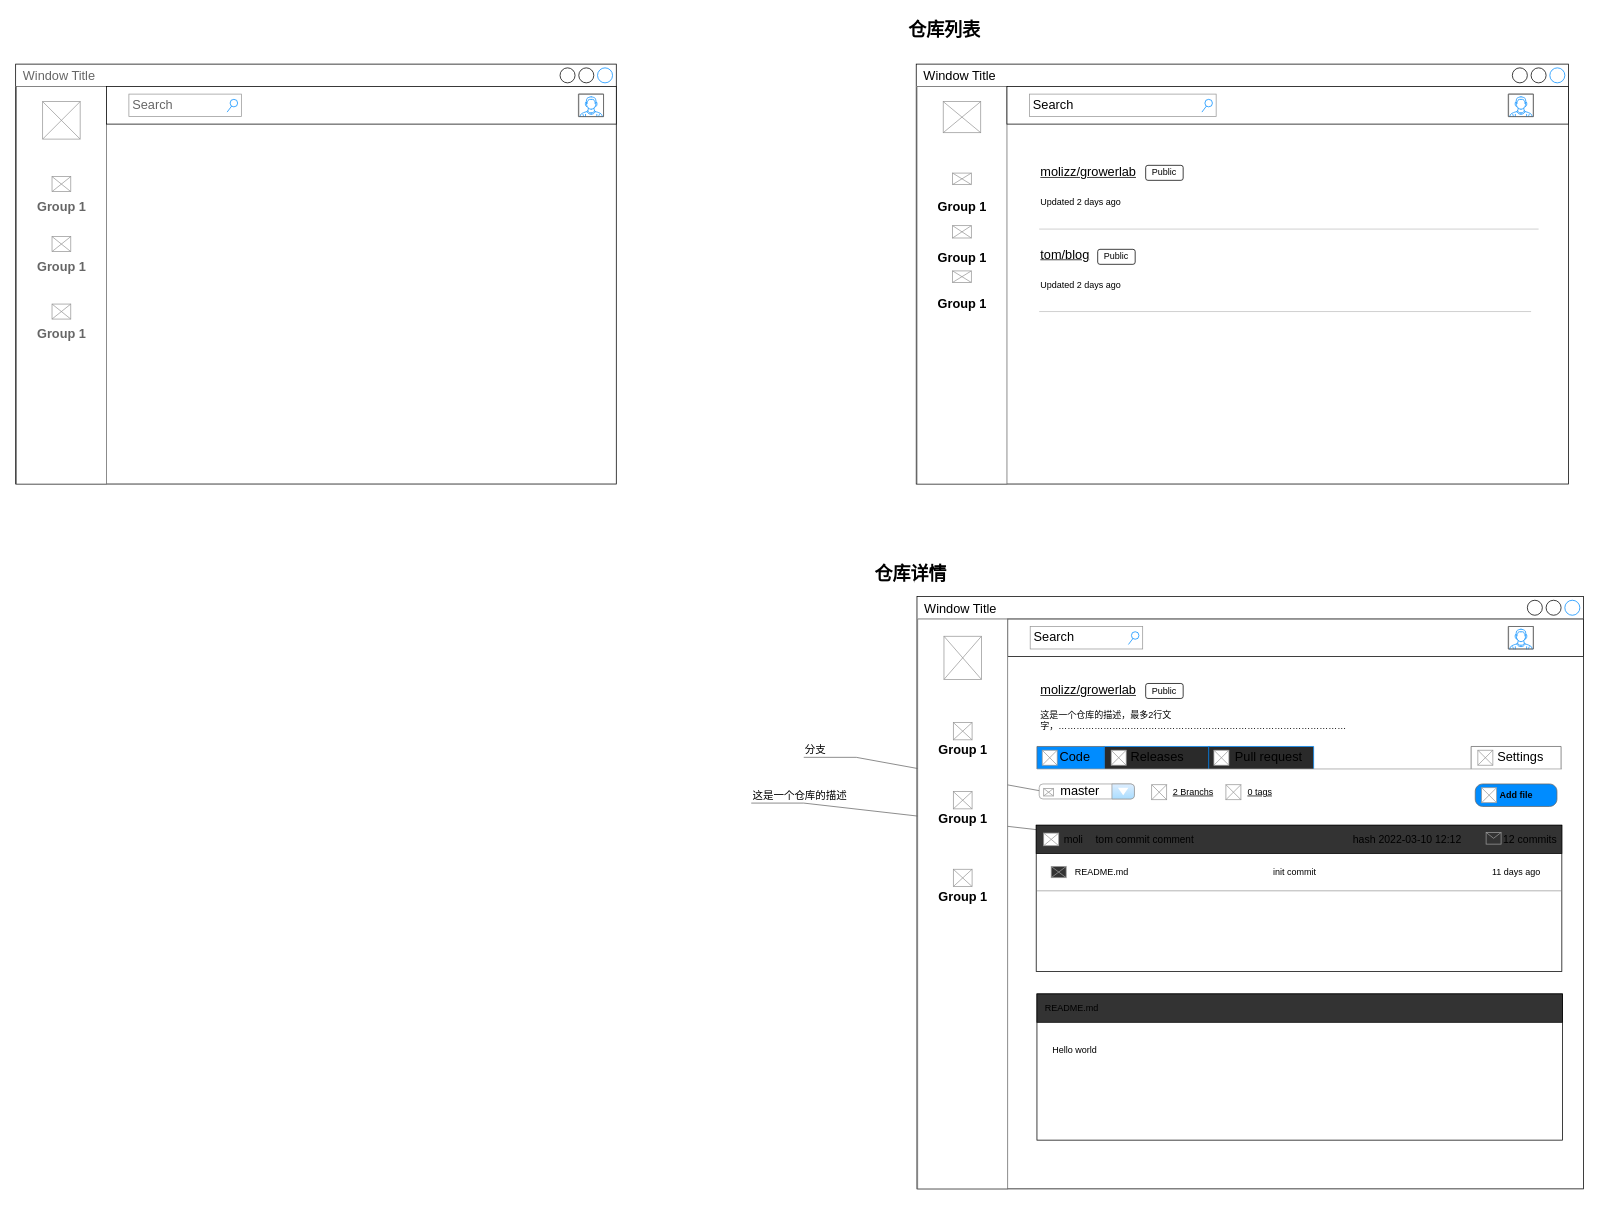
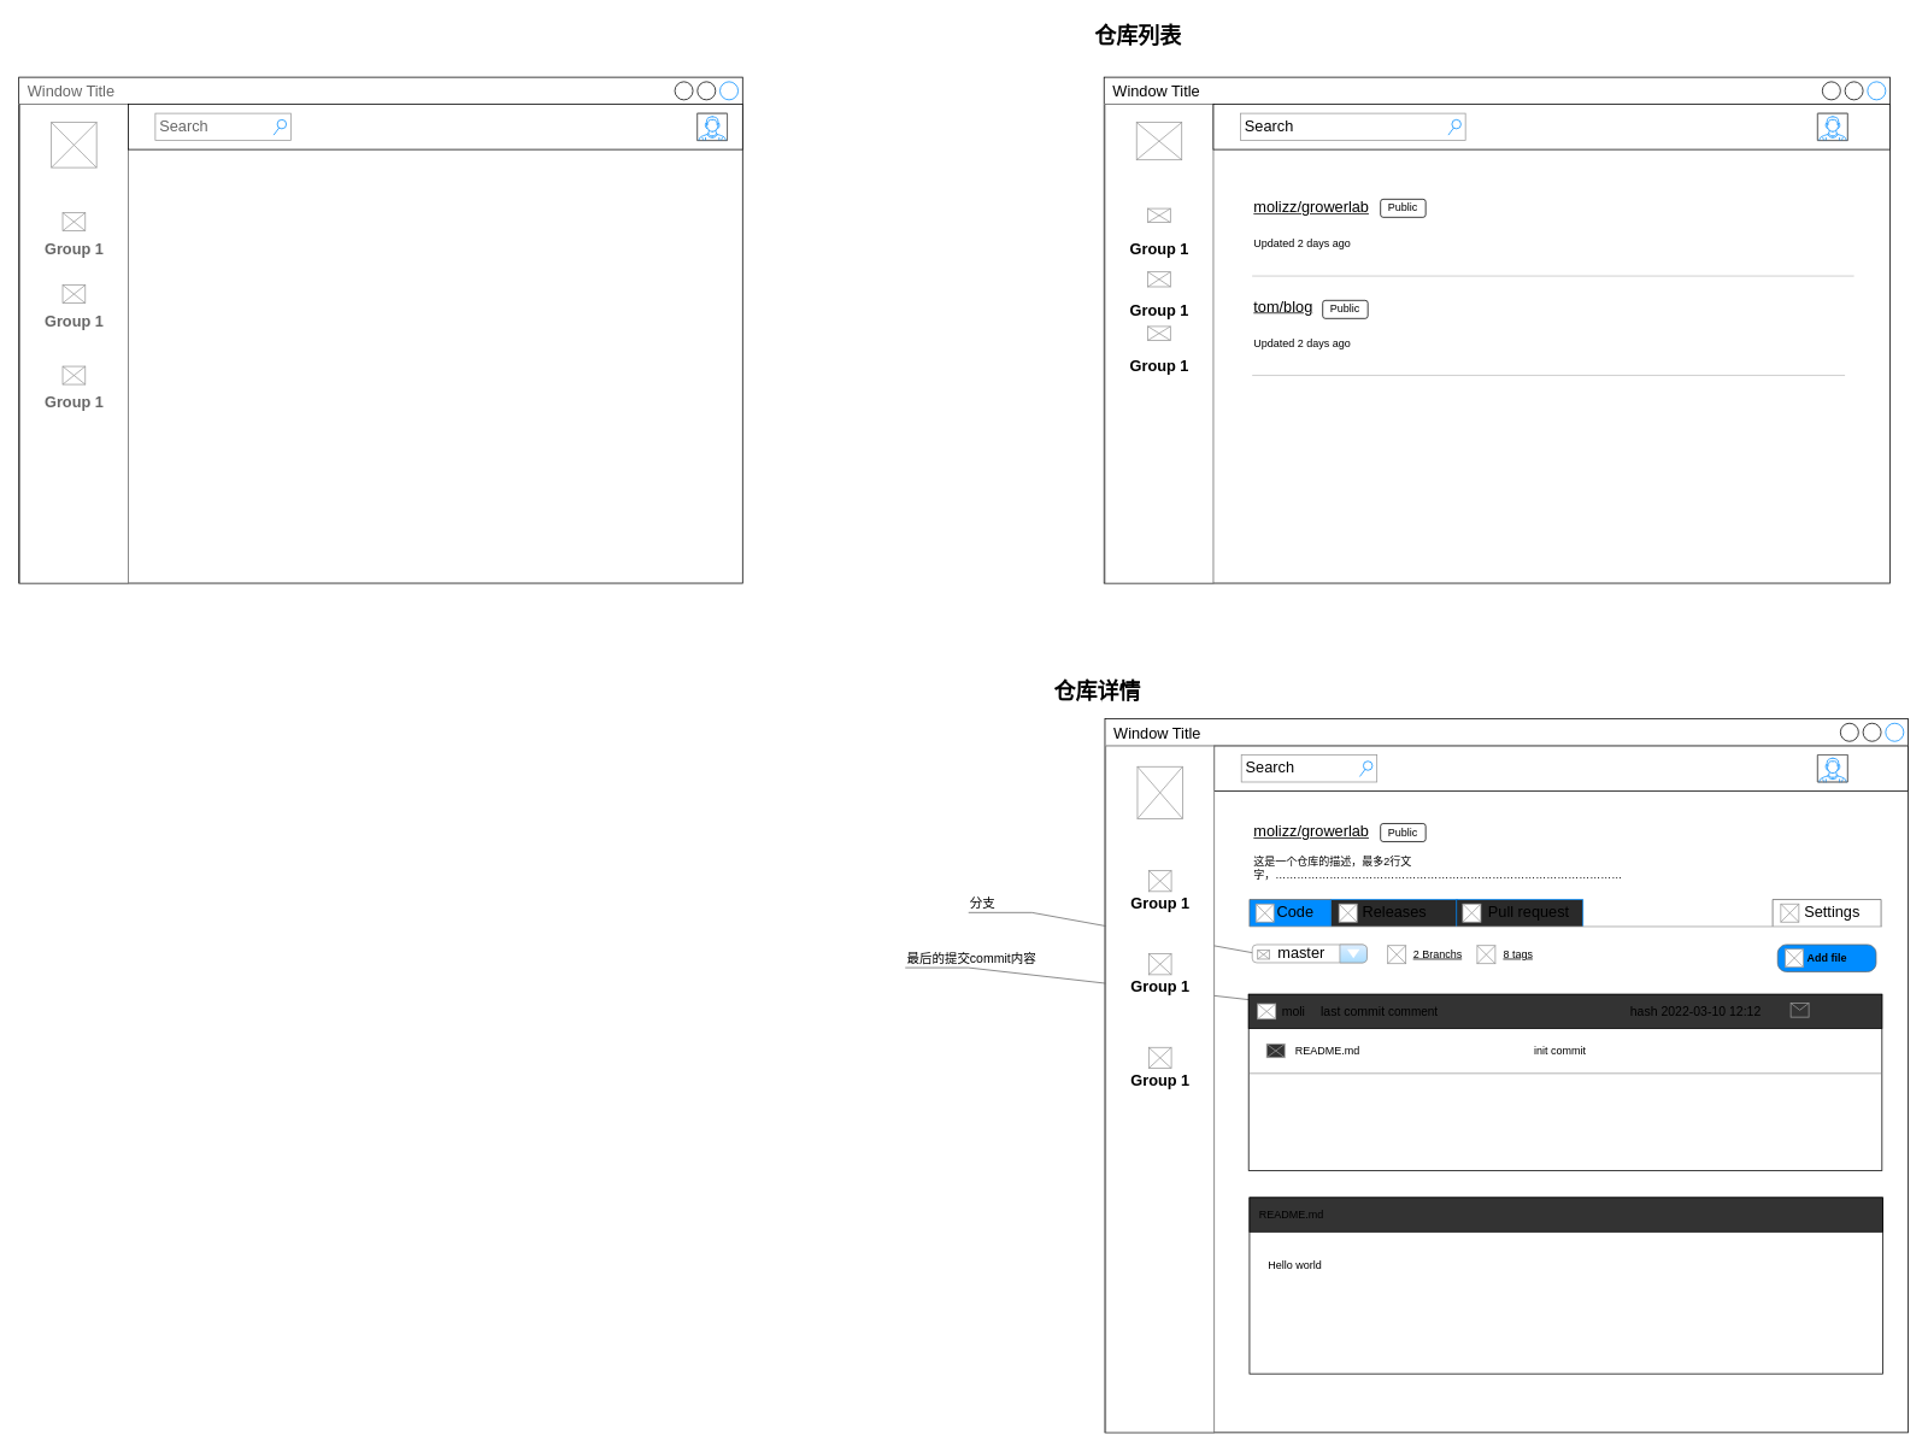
- <mxCell id="73" value="0 tags" style="shape=rectangle;strokeColor=none;fillColor=none;linkText=;fontSize=12;fontColor=default;fontStyle=4;html=1;align=center;" parent="72" vertex="1"><mxGeometry width="106" height="30" as="geometry" /></mxCell>
+ <mxCell id="73" value="8 tags" style="shape=rectangle;strokeColor=none;fillColor=none;linkText=;fontSize=12;fontColor=default;fontStyle=4;html=1;align=center;" parent="72" vertex="1"><mxGeometry width="106" height="30" as="geometry" /></mxCell>
- <mxCell id="52" value="这是一个仓库的描述" style="strokeWidth=1;shadow=0;dashed=0;align=center;html=1;shape=mxgraph.mockup.text.callout;linkText=;textSize=17;textColor=#666666;callDir=NW;callStyle=line;fontSize=14;fontColor=default;align=left;verticalAlign=top;strokeColor=#666666;fillColor=#333333;" parent="1" vertex="1"><mxGeometry x="1001" y="1045" width="460" height="70" as="geometry" /></mxCell>
+ <mxCell id="52" value="最后的提交commit内容" style="strokeWidth=1;shadow=0;dashed=0;align=center;html=1;shape=mxgraph.mockup.text.callout;linkText=;textSize=17;textColor=#666666;callDir=NW;callStyle=line;fontSize=14;fontColor=default;align=left;verticalAlign=top;strokeColor=#666666;fillColor=#333333;" parent="1" vertex="1"><mxGeometry x="1001" y="1045" width="460" height="70" as="geometry" /></mxCell>
- <mxCell id="93" value="tom commit&amp;nbsp;&lt;span style=&quot;font-family: &amp;quot;helvetica&amp;quot; , &amp;quot;lucida grande&amp;quot; , &amp;quot;lucida&amp;quot; , &amp;quot;verdana&amp;quot; , sans-serif ; font-size: 13.333px&quot;&gt;comment&lt;/span&gt;" style="text;html=1;strokeColor=none;fillColor=none;align=center;verticalAlign=middle;whiteSpace=wrap;rounded=0;fontSize=14;fontColor=default;" parent="1" vertex="1"><mxGeometry x="1441" y="1106.31" width="170" height="25.238" as="geometry" /></mxCell>
+ <mxCell id="93" value="last commit&amp;nbsp;&lt;span style=&quot;font-family: &amp;quot;helvetica&amp;quot; , &amp;quot;lucida grande&amp;quot; , &amp;quot;lucida&amp;quot; , &amp;quot;verdana&amp;quot; , sans-serif ; font-size: 13.333px&quot;&gt;comment&lt;/span&gt;" style="text;html=1;strokeColor=none;fillColor=none;align=center;verticalAlign=middle;whiteSpace=wrap;rounded=0;fontSize=14;fontColor=default;" parent="1" vertex="1"><mxGeometry x="1441" y="1106.31" width="170" height="25.238" as="geometry" /></mxCell>
- <mxCell id="96" value="12 commits" style="text;html=1;strokeColor=none;fillColor=none;align=left;verticalAlign=middle;whiteSpace=wrap;rounded=0;fontSize=14;fontColor=default;" parent="1" vertex="1"><mxGeometry x="2002" y="1106.31" width="80" height="25.238" as="geometry" /></mxCell>
- <mxCell id="101" value="11 days ago" style="text;html=1;strokeColor=none;fillColor=none;align=center;verticalAlign=middle;whiteSpace=wrap;rounded=0;fontSize=12;fontColor=default;" parent="1" vertex="1"><mxGeometry x="1981" y="1147.5" width="81" height="30" as="geometry" /></mxCell>
